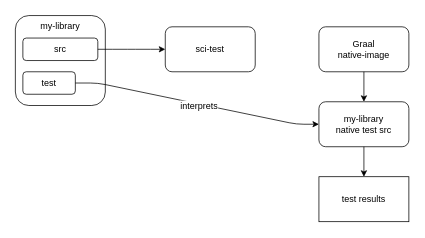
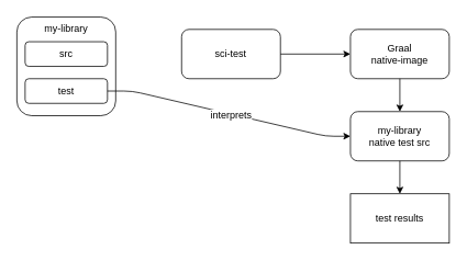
- <mxCell id="7" value="" style="endArrow=classic;html=1;exitX=1;exitY=0.5;exitDx=0;exitDy=0;entryX=0;entryY=0.5;entryDx=0;entryDy=0;edgeStyle=entityRelationEdgeStyle;" edge="1" parent="1" source="5" target="2"><mxGeometry width="50" height="50" relative="1" as="geometry"><mxPoint x="360" y="325" as="sourcePoint" /><mxPoint x="410" y="275" as="targetPoint" /></mxGeometry></mxCell>
+ <mxCell id="8" value="" style="endArrow=classic;html=1;exitX=1;exitY=0.5;exitDx=0;exitDy=0;entryX=0;entryY=0.5;entryDx=0;entryDy=0;" edge="1" parent="1" source="2" target="3"><mxGeometry width="50" height="50" relative="1" as="geometry"><mxPoint x="350" y="295" as="sourcePoint" /><mxPoint x="400" y="245" as="targetPoint" /></mxGeometry></mxCell>
- <mxCell id="6" value="test" style="rounded=1;whiteSpace=wrap;html=1;align=center;" vertex="1" parent="1"><mxGeometry x="30" y="95" width="70" height="30" as="geometry" /></mxCell>
+ <mxCell id="6" value="test" style="rounded=1;whiteSpace=wrap;html=1;align=center;" vertex="1" parent="1"><mxGeometry x="30" y="95" width="100" height="30" as="geometry" /></mxCell>
